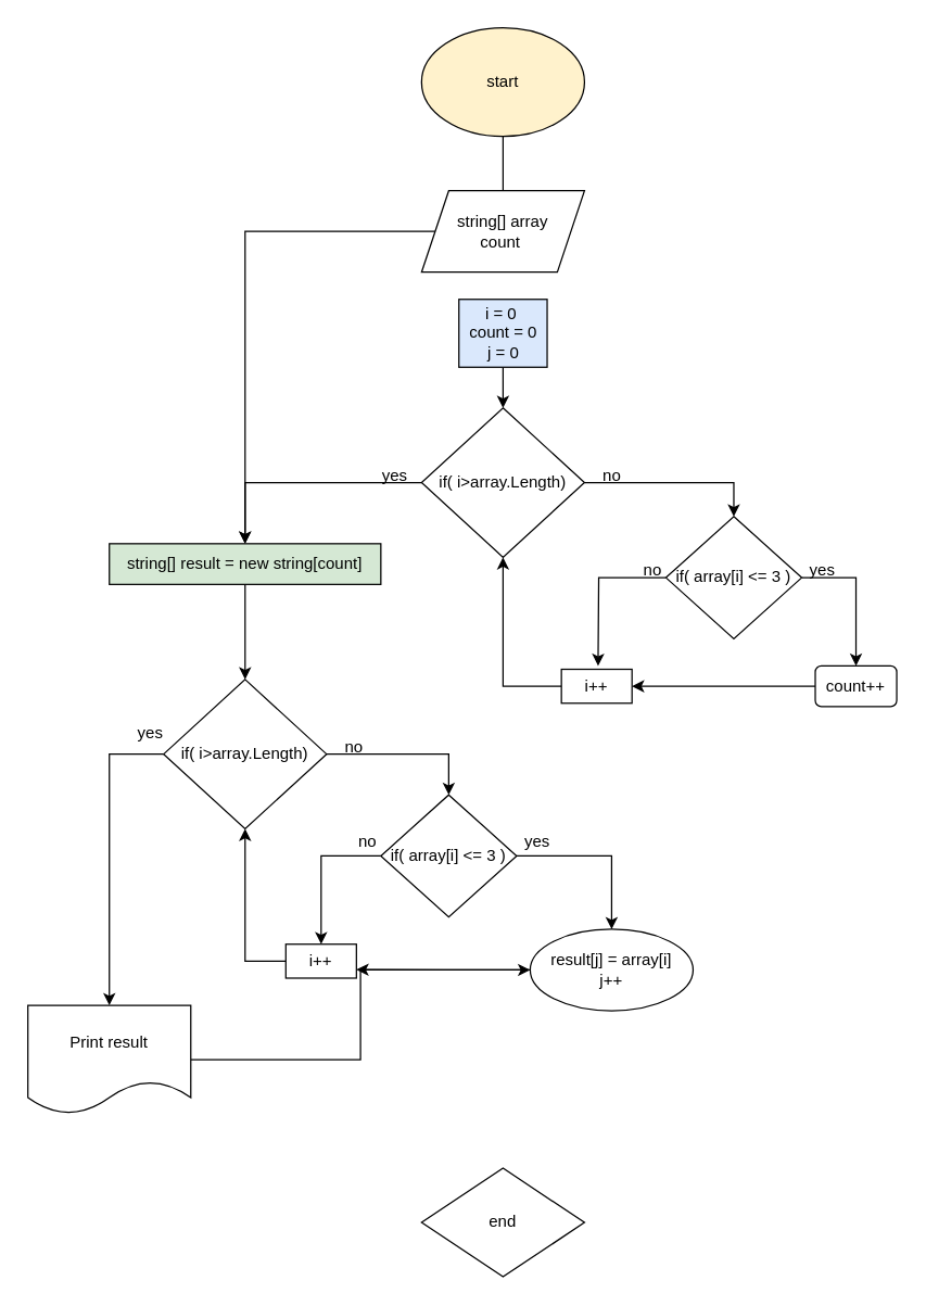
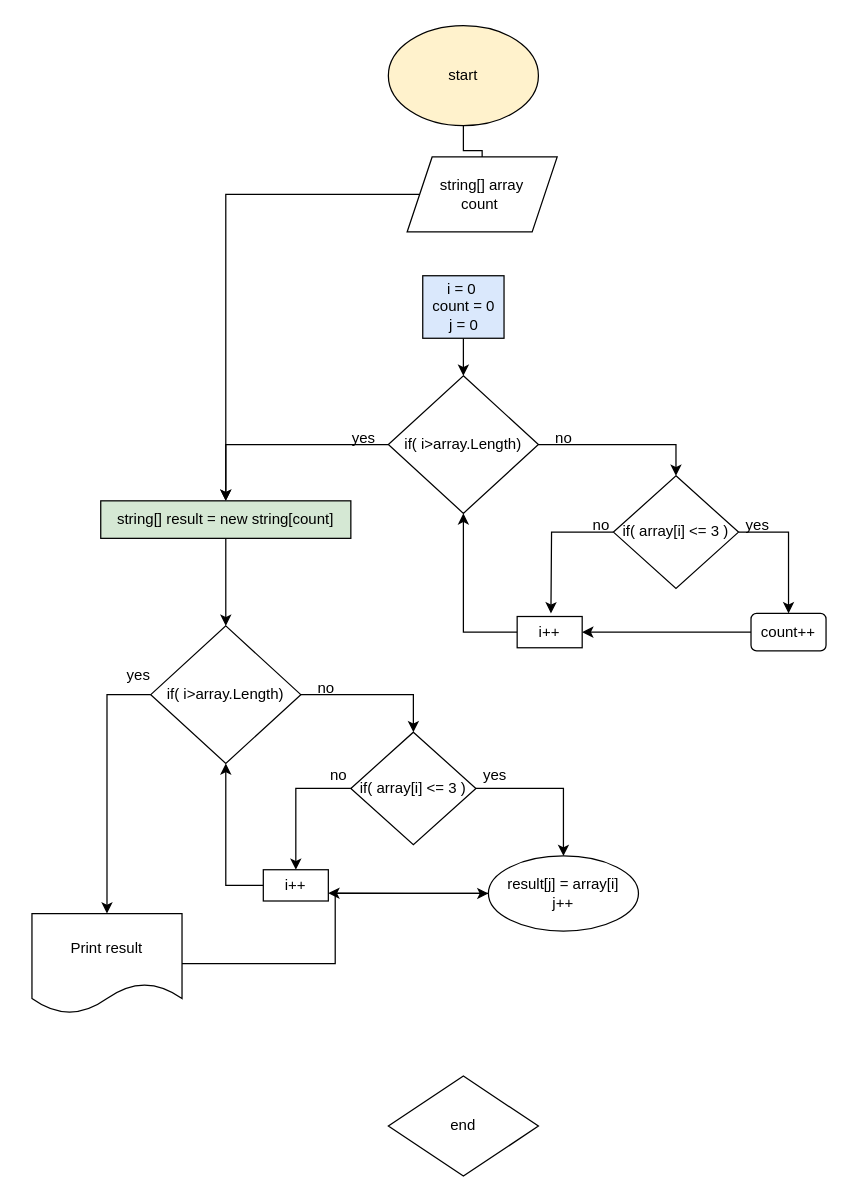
- <mxCell id="5" value="string[] array&lt;br&gt;count&amp;nbsp;" style="shape=parallelogram;perimeter=parallelogramPerimeter;whiteSpace=wrap;html=1;fixedSize=1;" vertex="1" parent="1"><mxGeometry x="310" y="140" width="120" height="60" as="geometry" /></mxCell>
+ <mxCell id="5" value="string[] array&lt;br&gt;count&amp;nbsp;" style="shape=parallelogram;perimeter=parallelogramPerimeter;whiteSpace=wrap;html=1;fixedSize=1;" vertex="1" parent="1"><mxGeometry x="325" y="125" width="120" height="60" as="geometry" /></mxCell>
- <mxCell id="38" value="Print result" style="shape=document;whiteSpace=wrap;html=1;boundedLbl=1;" vertex="1" parent="1"><mxGeometry x="20" y="740" width="120" height="80" as="geometry" /></mxCell>
+ <mxCell id="38" value="Print result" style="shape=document;whiteSpace=wrap;html=1;boundedLbl=1;" vertex="1" parent="1"><mxGeometry x="25" y="730" width="120" height="80" as="geometry" /></mxCell>
